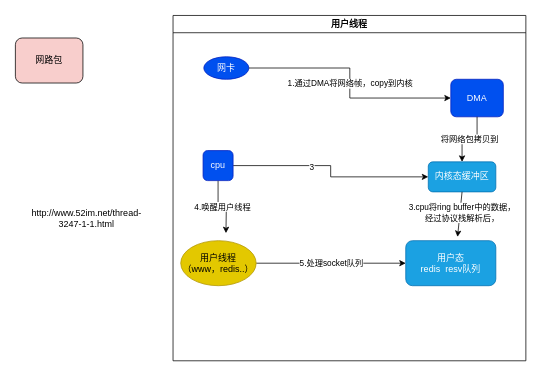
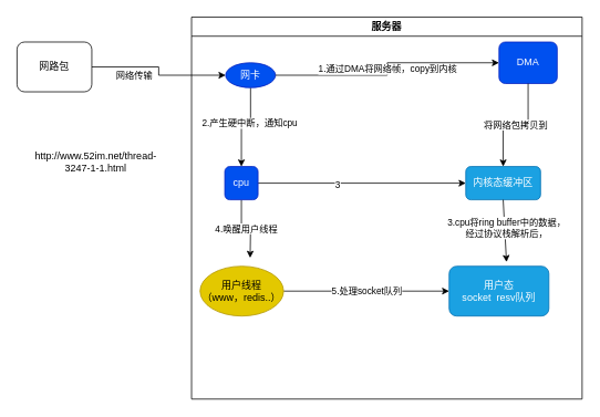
- <mxCell id="5" value="用户线程" style="swimlane;" parent="1" vertex="1"><mxGeometry x="230" y="20" width="470" height="460" as="geometry" /></mxCell>
+ <mxCell id="5" value="服务器" style="swimlane;" parent="1" vertex="1"><mxGeometry x="230" y="20" width="470" height="460" as="geometry" /></mxCell>
- <mxCell id="4" value="&lt;span&gt;网路包&lt;/span&gt;" style="rounded=1;whiteSpace=wrap;html=1;align=center;fillColor=#f8cecc;" parent="1" vertex="1"><mxGeometry x="20" y="50" width="90" height="60" as="geometry" /></mxCell>
+ <mxCell id="4" value="&lt;span&gt;网路包&lt;/span&gt;" style="rounded=1;whiteSpace=wrap;html=1;align=center;" parent="1" vertex="1"><mxGeometry x="20" y="50" width="90" height="60" as="geometry" /></mxCell>
+ <mxCell id="2" value="" style="edgeStyle=orthogonalEdgeStyle;rounded=0;orthogonalLoop=1;jettySize=auto;html=1;entryX=0;entryY=0.5;entryDx=0;entryDy=0;" parent="1" source="4" target="8" edge="1"><mxGeometry relative="1" as="geometry"><mxPoint x="330" y="70" as="targetPoint" /></mxGeometry></mxCell>
+ <mxCell id="3" value="网络传输" style="edgeLabel;html=1;align=center;verticalAlign=middle;resizable=0;points=[];" parent="2" vertex="1" connectable="0"><mxGeometry x="0.255" relative="1" as="geometry"><mxPoint x="-47" as="offset" /></mxGeometry></mxCell>
- <mxCell id="19" value="DMA" style="rounded=1;whiteSpace=wrap;html=1;fillColor=#0050ef;fontColor=#ffffff;strokeColor=#001DBC;" parent="1" vertex="1"><mxGeometry x="600" y="105" width="70" height="50" as="geometry" /></mxCell>
+ <mxCell id="19" value="DMA" style="rounded=1;whiteSpace=wrap;html=1;fillColor=#0050ef;fontColor=#ffffff;strokeColor=#001DBC;" parent="1" vertex="1"><mxGeometry x="600" y="50" width="70" height="50" as="geometry" /></mxCell>
+ <mxCell id="6" value="" style="edgeStyle=orthogonalEdgeStyle;rounded=0;orthogonalLoop=1;jettySize=auto;html=1;" parent="5" source="8" target="13" edge="1"><mxGeometry relative="1" as="geometry" /></mxCell>
+ <mxCell id="7" value="2.产生硬中断，通知cpu" style="edgeLabel;html=1;align=center;verticalAlign=middle;resizable=0;points=[];" parent="6" vertex="1" connectable="0"><mxGeometry x="-0.4" y="-2" relative="1" as="geometry"><mxPoint y="10" as="offset" /></mxGeometry></mxCell>
- <mxCell id="9" value="内核态缓冲区" style="rounded=1;whiteSpace=wrap;html=1;fillColor=#1ba1e2;fontColor=#ffffff;strokeColor=#006EAF;" parent="5" vertex="1"><mxGeometry x="340" y="195" width="90" height="40" as="geometry" /></mxCell>
+ <mxCell id="9" value="内核态缓冲区" style="rounded=1;whiteSpace=wrap;html=1;fillColor=#1ba1e2;fontColor=#ffffff;strokeColor=#006EAF;" parent="5" vertex="1"><mxGeometry x="330" y="180" width="90" height="40" as="geometry" /></mxCell>
- <mxCell id="22" value="http://www.52im.net/thread-3247-1-1.html" style="text;html=1;strokeColor=none;fillColor=none;align=center;verticalAlign=middle;whiteSpace=wrap;rounded=0;" vertex="1" parent="1"><mxGeometry x="40" y="265" width="150" height="50" as="geometry" /></mxCell>
+ <mxCell id="22" value="http://www.52im.net/thread-3247-1-1.html" style="text;html=1;strokeColor=none;fillColor=none;align=center;verticalAlign=middle;whiteSpace=wrap;rounded=0;" vertex="1" parent="1"><mxGeometry x="40" y="170" width="150" height="50" as="geometry" /></mxCell>
- <mxCell id="14" value="用户态&lt;br&gt;redis&amp;nbsp; resv队列" style="rounded=1;whiteSpace=wrap;html=1;fillColor=#1ba1e2;fontColor=#ffffff;strokeColor=#006EAF;" parent="5" vertex="1"><mxGeometry x="310" y="300" width="120" height="60" as="geometry" /></mxCell>
+ <mxCell id="14" value="用户态&lt;br&gt;socket&amp;nbsp; resv队列" style="rounded=1;whiteSpace=wrap;html=1;fillColor=#1ba1e2;fontColor=#ffffff;strokeColor=#006EAF;" parent="5" vertex="1"><mxGeometry x="310" y="300" width="120" height="60" as="geometry" /></mxCell>
